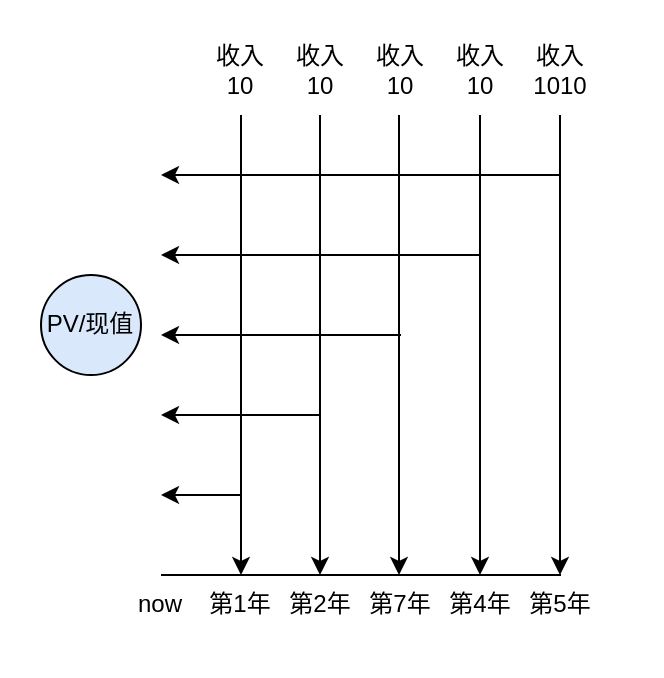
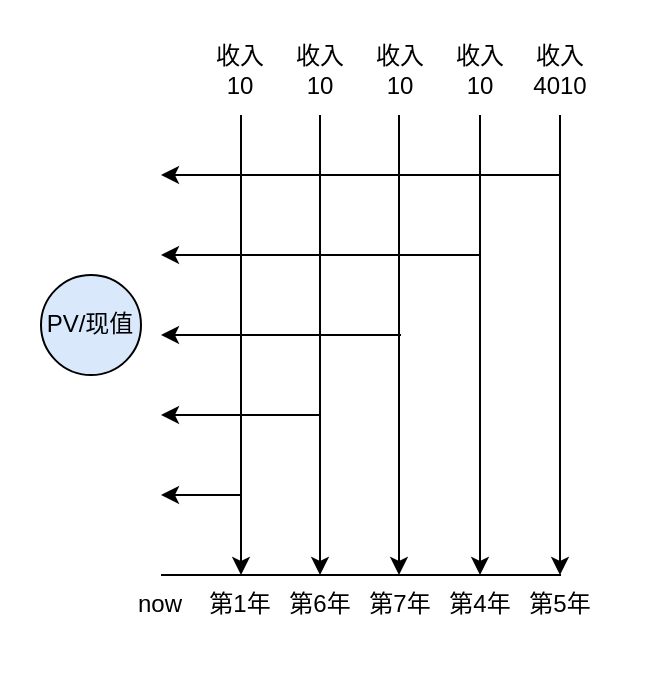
- <mxCell id="22" value="收入&lt;br&gt;1010" style="text;html=1;strokeColor=none;fillColor=none;align=center;verticalAlign=middle;whiteSpace=wrap;rounded=0;" vertex="1" parent="1"><mxGeometry x="250" y="20" width="60" height="30" as="geometry" /></mxCell>
+ <mxCell id="22" value="收入&lt;br&gt;4010" style="text;html=1;strokeColor=none;fillColor=none;align=center;verticalAlign=middle;whiteSpace=wrap;rounded=0;" vertex="1" parent="1"><mxGeometry x="250" y="20" width="60" height="30" as="geometry" /></mxCell>
- <mxCell id="10" value="第2年" style="text;html=1;strokeColor=none;fillColor=none;align=center;verticalAlign=middle;whiteSpace=wrap;rounded=0;" vertex="1" parent="1"><mxGeometry x="130" y="287" width="60" height="30" as="geometry" /></mxCell>
+ <mxCell id="10" value="第6年" style="text;html=1;strokeColor=none;fillColor=none;align=center;verticalAlign=middle;whiteSpace=wrap;rounded=0;" vertex="1" parent="1"><mxGeometry x="130" y="287" width="60" height="30" as="geometry" /></mxCell>
